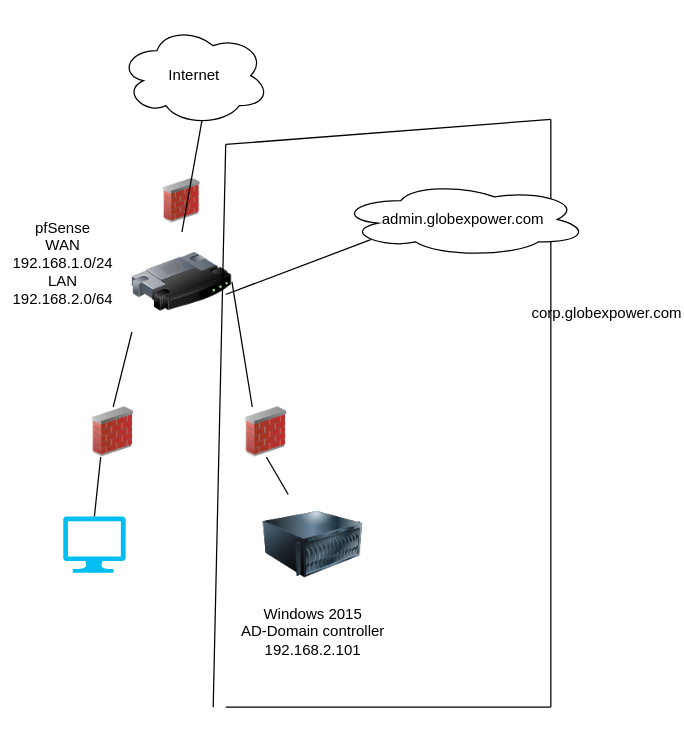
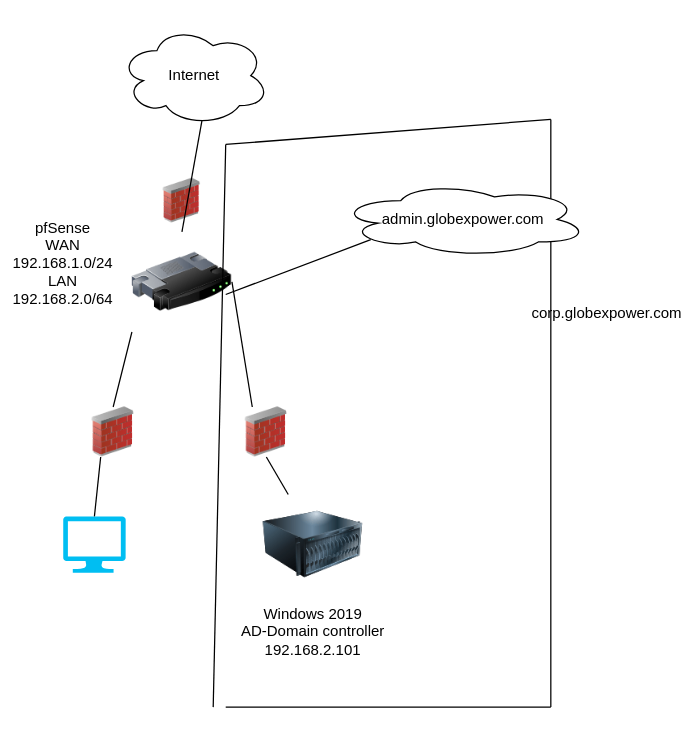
- <mxCell id="5" value="Windows 2015&lt;br&gt;AD-Domain controller&lt;br&gt;192.168.2.101" style="text;html=1;strokeColor=none;fillColor=none;align=center;verticalAlign=middle;whiteSpace=wrap;rounded=0;" parent="1" vertex="1"><mxGeometry x="190" y="455" width="120" height="100" as="geometry" /></mxCell>
+ <mxCell id="5" value="Windows 2019&lt;br&gt;AD-Domain controller&lt;br&gt;192.168.2.101" style="text;html=1;strokeColor=none;fillColor=none;align=center;verticalAlign=middle;whiteSpace=wrap;rounded=0;" parent="1" vertex="1"><mxGeometry x="190" y="455" width="120" height="100" as="geometry" /></mxCell>
